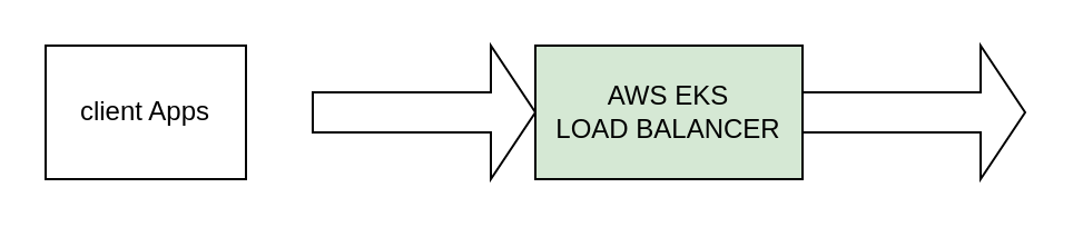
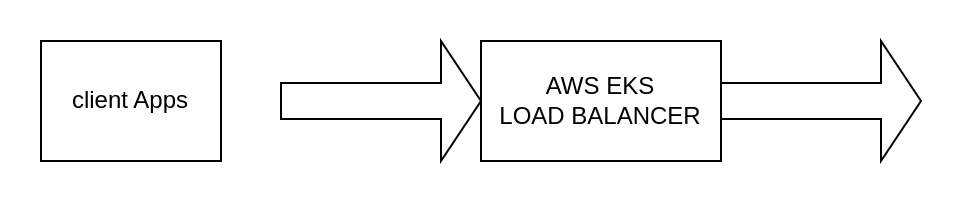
- <mxCell id="4" value="&lt;div&gt;AWS EKS&lt;/div&gt;&lt;div&gt;LOAD BALANCER&lt;br&gt;&lt;/div&gt;" style="rounded=0;whiteSpace=wrap;html=1;fillColor=#d5e8d4;" vertex="1" parent="1"><mxGeometry x="240" y="20" width="120" height="60" as="geometry" /></mxCell>
+ <mxCell id="4" value="&lt;div&gt;AWS EKS&lt;/div&gt;&lt;div&gt;LOAD BALANCER&lt;br&gt;&lt;/div&gt;" style="rounded=0;whiteSpace=wrap;html=1;" vertex="1" parent="1"><mxGeometry x="240" y="20" width="120" height="60" as="geometry" /></mxCell>
